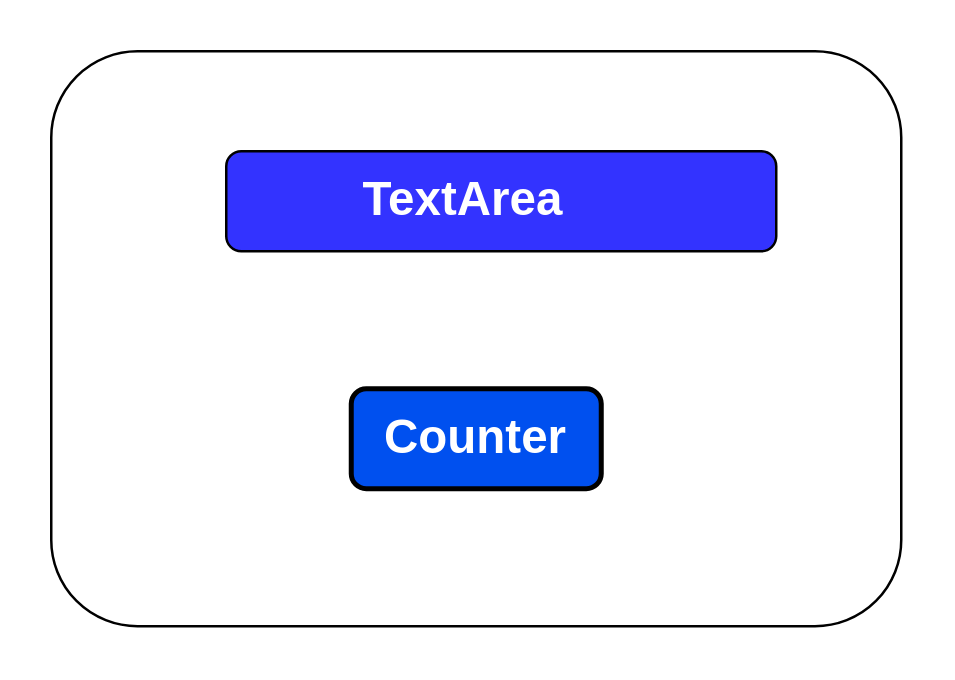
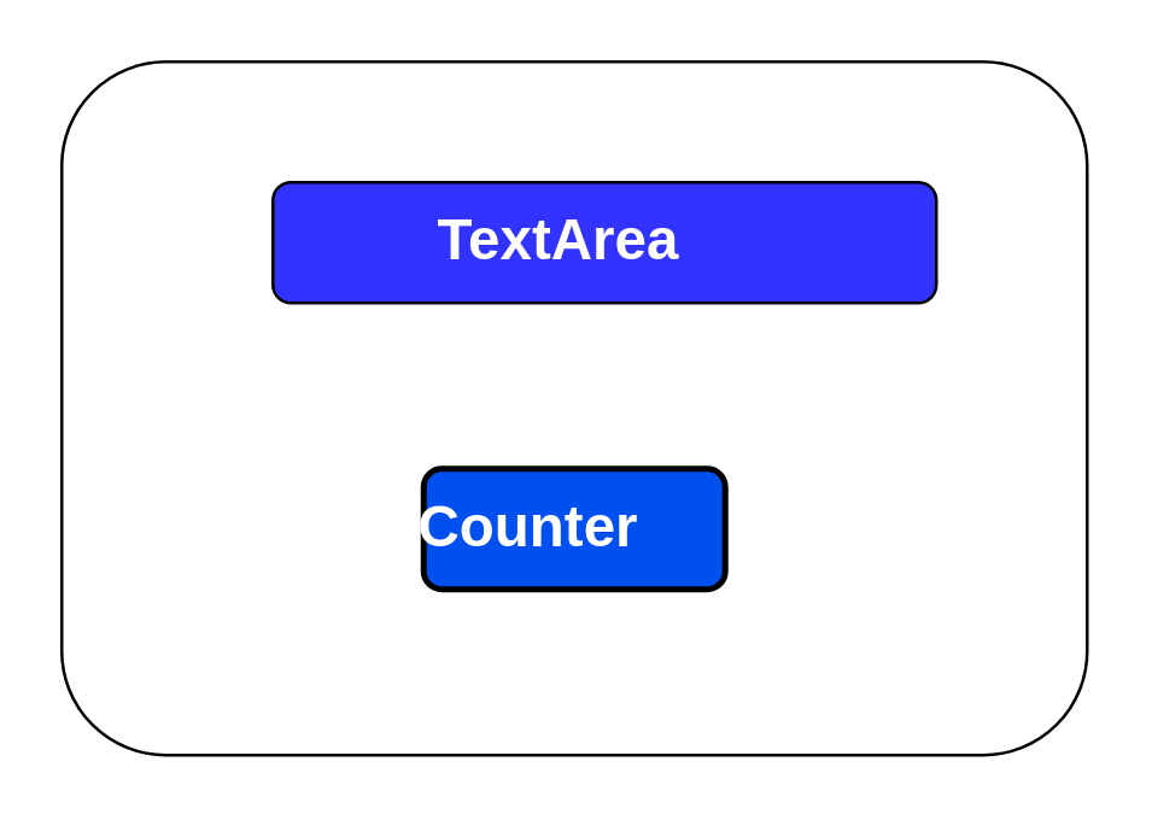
- <mxCell id="6" value="Counter" style="text;html=1;align=center;verticalAlign=middle;whiteSpace=wrap;rounded=0;fontColor=light-dark(#ffffff, #ededed);fontStyle=1;fontSize=19;" vertex="1" parent="1"><mxGeometry x="160" y="160" width="60" height="30" as="geometry" /></mxCell>
+ <mxCell id="6" value="Counter" style="text;html=1;align=center;verticalAlign=middle;whiteSpace=wrap;rounded=0;fontColor=light-dark(#ffffff, #ededed);fontStyle=1;fontSize=19;" vertex="1" parent="1"><mxGeometry x="145" y="160" width="60" height="30" as="geometry" /></mxCell>
